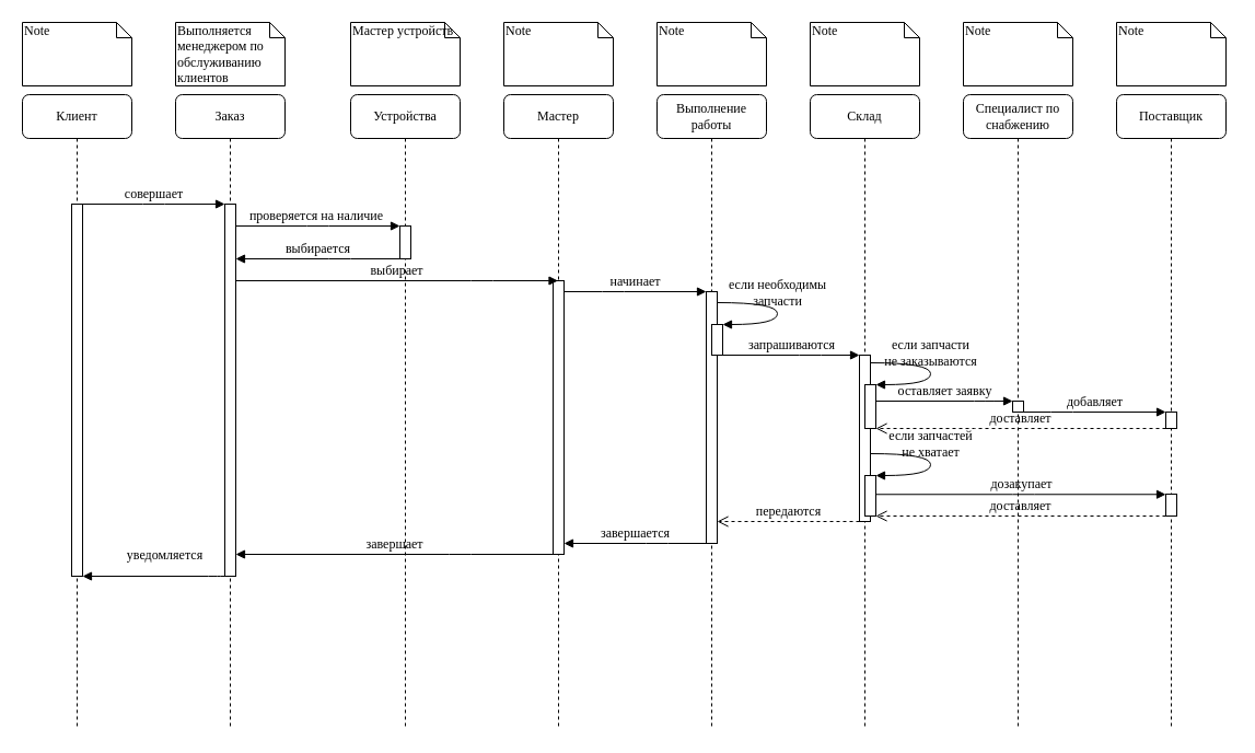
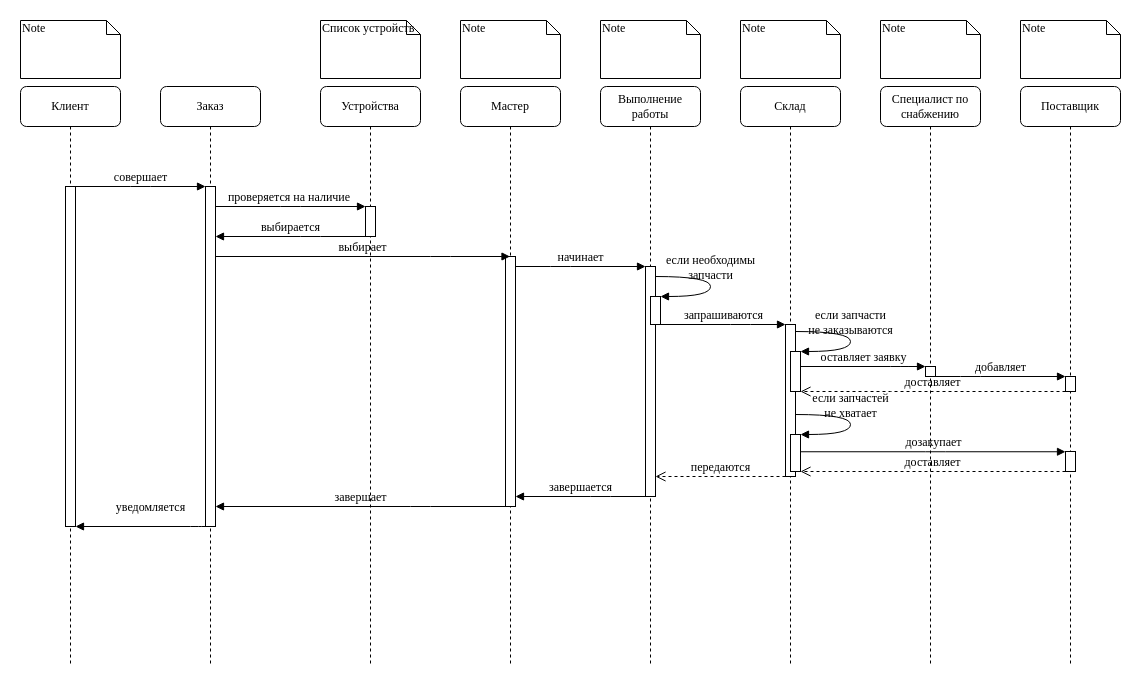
- <mxCell id="24" value="Мастер устройств" style="shape=note;whiteSpace=wrap;html=1;size=14;verticalAlign=top;align=left;spacingTop=-6;rounded=0;shadow=0;comic=0;labelBackgroundColor=none;strokeWidth=1;fontFamily=Verdana;fontSize=12" parent="1" vertex="1"><mxGeometry x="320" y="20" width="100" height="58" as="geometry" /></mxCell>
+ <mxCell id="24" value="Список устройств" style="shape=note;whiteSpace=wrap;html=1;size=14;verticalAlign=top;align=left;spacingTop=-6;rounded=0;shadow=0;comic=0;labelBackgroundColor=none;strokeWidth=1;fontFamily=Verdana;fontSize=12" parent="1" vertex="1"><mxGeometry x="320" y="20" width="100" height="58" as="geometry" /></mxCell>
- <mxCell id="23" value="Выполняется менеджером по обслуживанию клиентов" style="shape=note;whiteSpace=wrap;html=1;size=14;verticalAlign=top;align=left;spacingTop=-6;rounded=0;shadow=0;comic=0;labelBackgroundColor=none;strokeWidth=1;fontFamily=Verdana;fontSize=12" parent="1" vertex="1"><mxGeometry x="160" y="20" width="100" height="58" as="geometry" /></mxCell>
